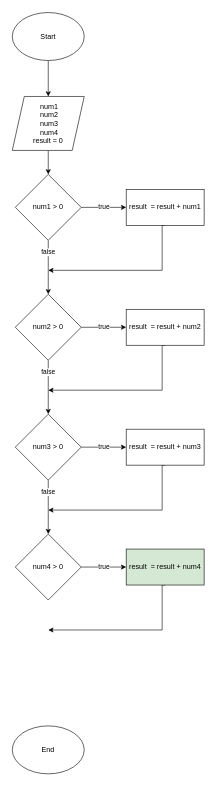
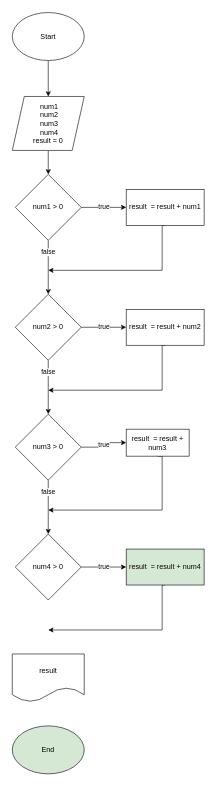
- <mxCell id="20" value="result&amp;nbsp; = result + num3" style="whiteSpace=wrap;html=1;" vertex="1" parent="1"><mxGeometry x="210" y="715" width="130" height="60" as="geometry" /></mxCell>
+ <mxCell id="20" value="result&amp;nbsp; = result + num3" style="whiteSpace=wrap;html=1;" vertex="1" parent="1"><mxGeometry x="210" y="715" width="105" height="45" as="geometry" /></mxCell>
+ <mxCell id="25" value="result" style="shape=document;whiteSpace=wrap;html=1;boundedLbl=1;" vertex="1" parent="1"><mxGeometry x="20" y="1090" width="120" height="80" as="geometry" /></mxCell>
- <mxCell id="26" value="End" style="ellipse;whiteSpace=wrap;html=1;" vertex="1" parent="1"><mxGeometry x="20" y="1210" width="120" height="80" as="geometry" /></mxCell>
+ <mxCell id="26" value="End" style="ellipse;whiteSpace=wrap;html=1;fillColor=#d5e8d4;" vertex="1" parent="1"><mxGeometry x="20" y="1210" width="120" height="80" as="geometry" /></mxCell>
